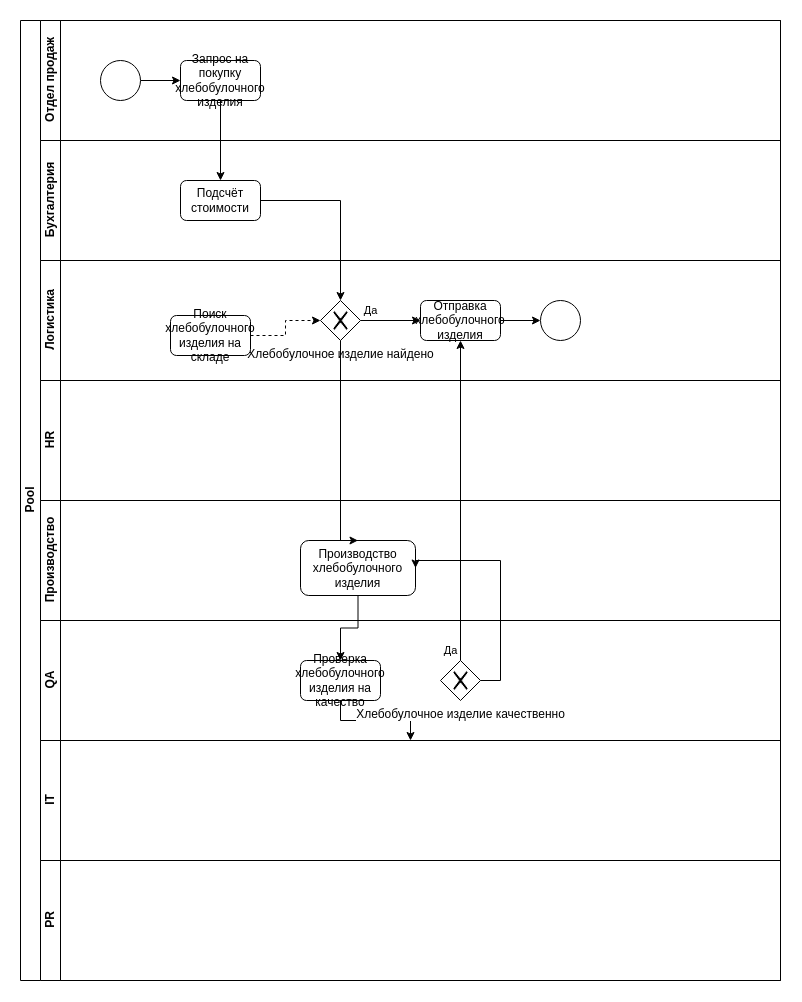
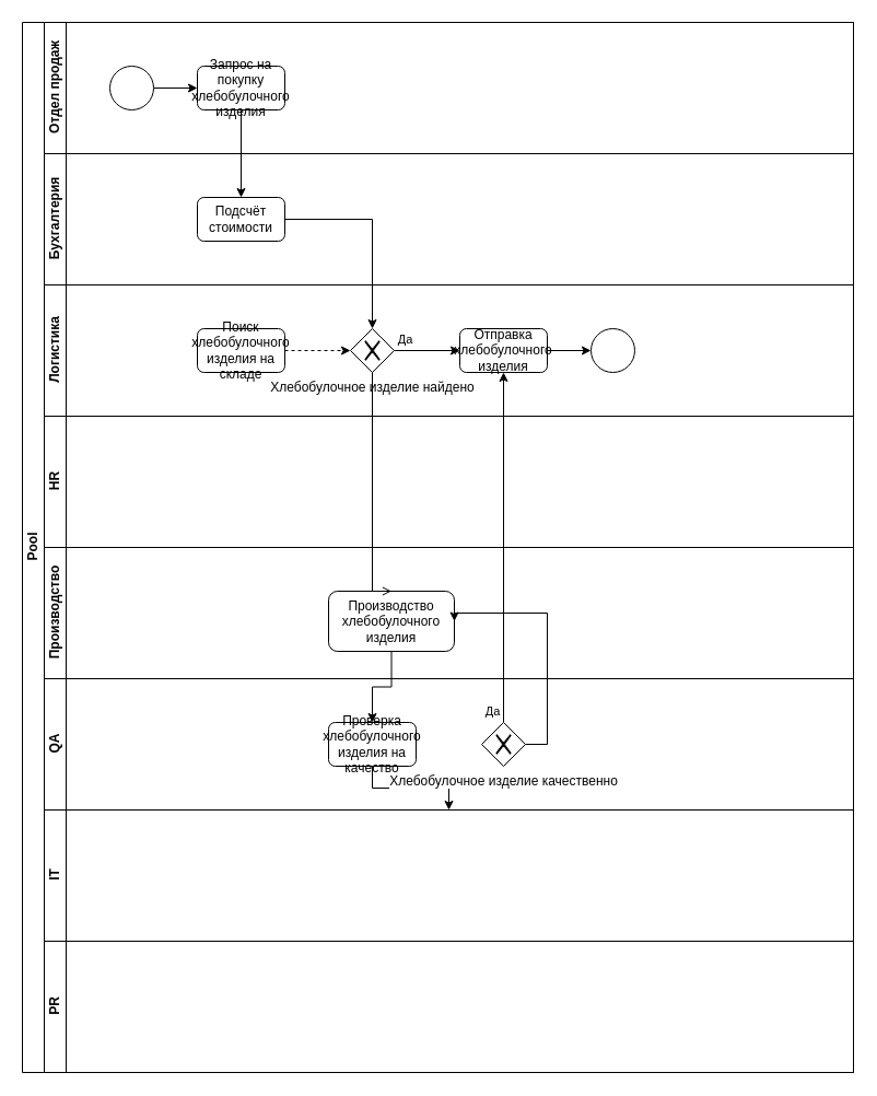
- <mxCell id="13" value="Поиск хлебобулочного изделия на складе" style="shape=ext;rounded=1;html=1;whiteSpace=wrap;" vertex="1" parent="9"><mxGeometry x="130" y="55" width="80" height="40" as="geometry" /></mxCell>
+ <mxCell id="13" value="Поиск хлебобулочного изделия на складе" style="shape=ext;rounded=1;html=1;whiteSpace=wrap;" vertex="1" parent="9"><mxGeometry x="140" y="40" width="80" height="40" as="geometry" /></mxCell>
- <mxCell id="27" style="edgeStyle=orthogonalEdgeStyle;rounded=0;orthogonalLoop=1;jettySize=auto;html=1;entryX=0.5;entryY=0;entryDx=0;entryDy=0;startArrow=none;startFill=0;" edge="1" parent="2" source="12" target="19"><mxGeometry relative="1" as="geometry"><Array as="points"><mxPoint x="320" y="360" /><mxPoint x="320" y="360" /></Array></mxGeometry></mxCell>
+ <mxCell id="27" style="edgeStyle=orthogonalEdgeStyle;rounded=0;orthogonalLoop=1;jettySize=auto;html=1;entryX=0.5;entryY=0;entryDx=0;entryDy=0;startArrow=none;startFill=0;endArrow=open;" edge="1" parent="2" source="12" target="19"><mxGeometry relative="1" as="geometry"><Array as="points"><mxPoint x="320" y="360" /><mxPoint x="320" y="360" /></Array></mxGeometry></mxCell>
